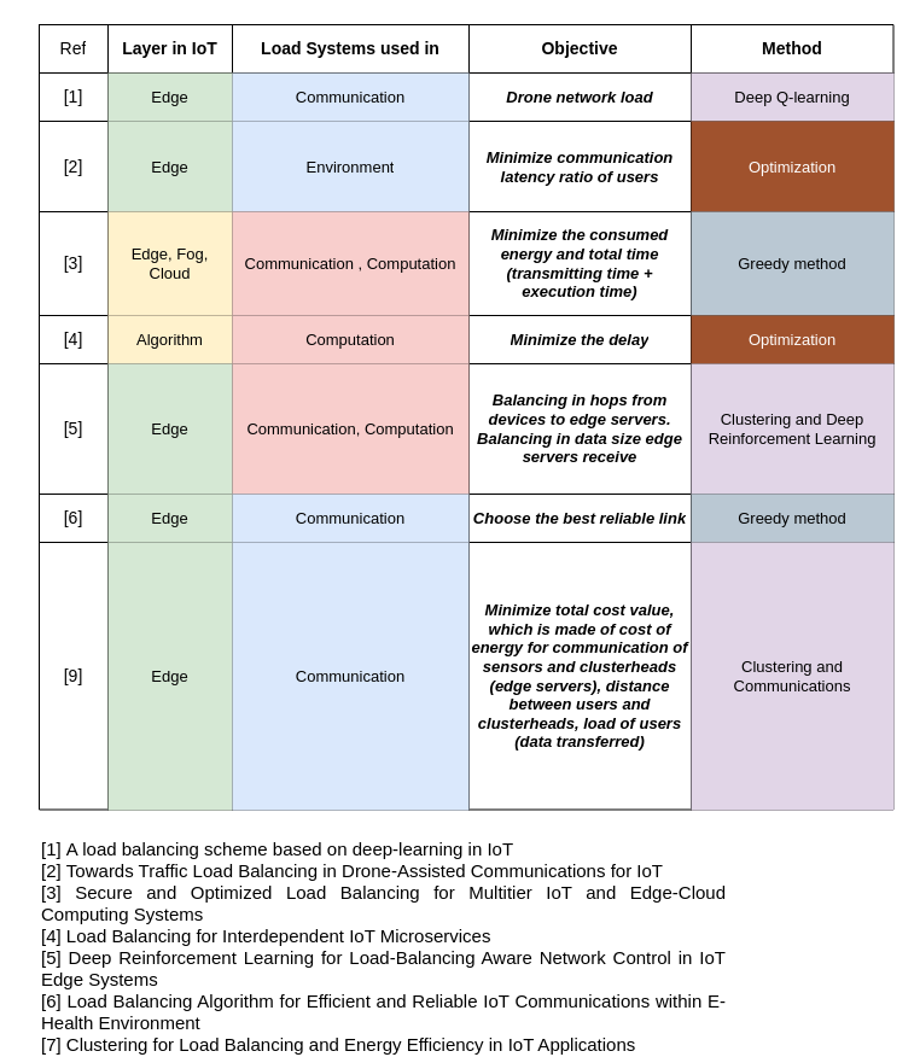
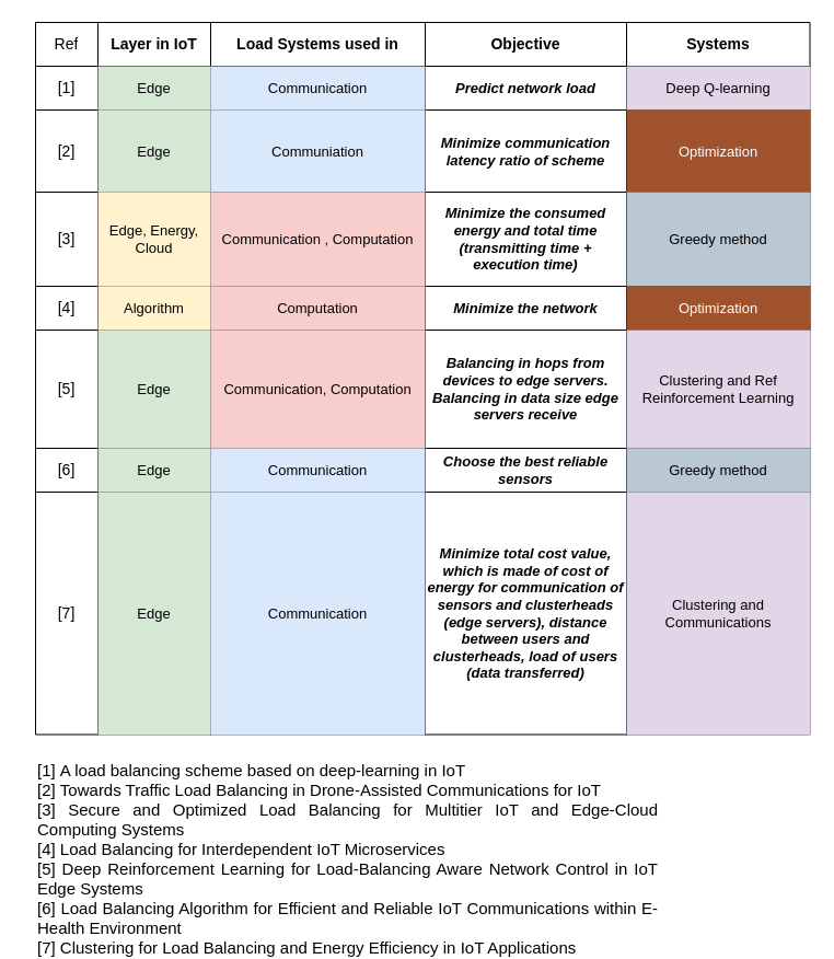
- <mxCell id="8" value="&lt;font style=&quot;font-size: 14px;&quot;&gt;&lt;b&gt;Method&lt;/b&gt;&lt;/font&gt;" style="shape=partialRectangle;html=1;whiteSpace=wrap;connectable=0;overflow=hidden;fillColor=none;top=0;left=0;bottom=0;right=0;pointerEvents=1;" vertex="1" parent="3"><mxGeometry x="540" width="168" height="40" as="geometry"><mxRectangle width="168" height="40" as="alternateBounds" /></mxGeometry></mxCell>
+ <mxCell id="8" value="&lt;font style=&quot;font-size: 14px;&quot;&gt;&lt;b&gt;Systems&lt;/b&gt;&lt;/font&gt;" style="shape=partialRectangle;html=1;whiteSpace=wrap;connectable=0;overflow=hidden;fillColor=none;top=0;left=0;bottom=0;right=0;pointerEvents=1;" vertex="1" parent="3"><mxGeometry x="540" width="168" height="40" as="geometry"><mxRectangle width="168" height="40" as="alternateBounds" /></mxGeometry></mxCell>
- <mxCell id="13" value="&lt;font style=&quot;font-size: 13px;&quot;&gt;&lt;b&gt;&lt;i&gt;Drone network load&lt;/i&gt;&lt;/b&gt;&lt;/font&gt;" style="shape=partialRectangle;html=1;whiteSpace=wrap;connectable=0;overflow=hidden;fillColor=none;top=0;left=0;bottom=0;right=0;pointerEvents=1;" vertex="1" parent="9"><mxGeometry x="356" width="184" height="40" as="geometry"><mxRectangle width="184" height="40" as="alternateBounds" /></mxGeometry></mxCell>
+ <mxCell id="13" value="&lt;font style=&quot;font-size: 13px;&quot;&gt;&lt;b&gt;&lt;i&gt;Predict network load&lt;/i&gt;&lt;/b&gt;&lt;/font&gt;" style="shape=partialRectangle;html=1;whiteSpace=wrap;connectable=0;overflow=hidden;fillColor=none;top=0;left=0;bottom=0;right=0;pointerEvents=1;" vertex="1" parent="9"><mxGeometry x="356" width="184" height="40" as="geometry"><mxRectangle width="184" height="40" as="alternateBounds" /></mxGeometry></mxCell>
- <mxCell id="18" value="&lt;font style=&quot;font-size: 13px;&quot;&gt;Environment&lt;/font&gt;" style="shape=partialRectangle;html=1;whiteSpace=wrap;connectable=0;overflow=hidden;fillColor=#dae8fc;top=0;left=0;bottom=0;right=0;pointerEvents=1;strokeColor=#6c8ebf;" vertex="1" parent="15"><mxGeometry x="160" width="196" height="75" as="geometry"><mxRectangle width="196" height="75" as="alternateBounds" /></mxGeometry></mxCell>
+ <mxCell id="18" value="&lt;font style=&quot;font-size: 13px;&quot;&gt;Communiation&lt;/font&gt;" style="shape=partialRectangle;html=1;whiteSpace=wrap;connectable=0;overflow=hidden;fillColor=#dae8fc;top=0;left=0;bottom=0;right=0;pointerEvents=1;strokeColor=#6c8ebf;" vertex="1" parent="15"><mxGeometry x="160" width="196" height="75" as="geometry"><mxRectangle width="196" height="75" as="alternateBounds" /></mxGeometry></mxCell>
- <mxCell id="19" value="&lt;font style=&quot;font-size: 13px;&quot;&gt;&lt;b&gt;&lt;i&gt;Minimize communication latency ratio of users&lt;/i&gt;&lt;/b&gt;&lt;/font&gt;" style="shape=partialRectangle;html=1;whiteSpace=wrap;connectable=0;overflow=hidden;fillColor=none;top=0;left=0;bottom=0;right=0;pointerEvents=1;" vertex="1" parent="15"><mxGeometry x="356" width="184" height="75" as="geometry"><mxRectangle width="184" height="75" as="alternateBounds" /></mxGeometry></mxCell>
+ <mxCell id="19" value="&lt;font style=&quot;font-size: 13px;&quot;&gt;&lt;b&gt;&lt;i&gt;Minimize communication latency ratio of scheme&lt;/i&gt;&lt;/b&gt;&lt;/font&gt;" style="shape=partialRectangle;html=1;whiteSpace=wrap;connectable=0;overflow=hidden;fillColor=none;top=0;left=0;bottom=0;right=0;pointerEvents=1;" vertex="1" parent="15"><mxGeometry x="356" width="184" height="75" as="geometry"><mxRectangle width="184" height="75" as="alternateBounds" /></mxGeometry></mxCell>
- <mxCell id="23" value="&lt;font style=&quot;font-size: 13px;&quot;&gt;Edge, Fog, Cloud&lt;/font&gt;" style="shape=partialRectangle;html=1;whiteSpace=wrap;connectable=0;overflow=hidden;fillColor=#fff2cc;top=0;left=0;bottom=0;right=0;pointerEvents=1;strokeColor=#d6b656;" vertex="1" parent="21"><mxGeometry x="57" width="103" height="86" as="geometry"><mxRectangle width="103" height="86" as="alternateBounds" /></mxGeometry></mxCell>
+ <mxCell id="23" value="&lt;font style=&quot;font-size: 13px;&quot;&gt;Edge, Energy, Cloud&lt;/font&gt;" style="shape=partialRectangle;html=1;whiteSpace=wrap;connectable=0;overflow=hidden;fillColor=#fff2cc;top=0;left=0;bottom=0;right=0;pointerEvents=1;strokeColor=#d6b656;" vertex="1" parent="21"><mxGeometry x="57" width="103" height="86" as="geometry"><mxRectangle width="103" height="86" as="alternateBounds" /></mxGeometry></mxCell>
- <mxCell id="31" value="&lt;font style=&quot;font-size: 13px;&quot;&gt;&lt;b&gt;&lt;i&gt;Minimize the delay&lt;/i&gt;&lt;/b&gt;&lt;/font&gt;" style="shape=partialRectangle;html=1;whiteSpace=wrap;connectable=0;overflow=hidden;fillColor=none;top=0;left=0;bottom=0;right=0;pointerEvents=1;" vertex="1" parent="27"><mxGeometry x="356" width="184" height="40" as="geometry"><mxRectangle width="184" height="40" as="alternateBounds" /></mxGeometry></mxCell>
+ <mxCell id="31" value="&lt;font style=&quot;font-size: 13px;&quot;&gt;&lt;b&gt;&lt;i&gt;Minimize the network&lt;/i&gt;&lt;/b&gt;&lt;/font&gt;" style="shape=partialRectangle;html=1;whiteSpace=wrap;connectable=0;overflow=hidden;fillColor=none;top=0;left=0;bottom=0;right=0;pointerEvents=1;" vertex="1" parent="27"><mxGeometry x="356" width="184" height="40" as="geometry"><mxRectangle width="184" height="40" as="alternateBounds" /></mxGeometry></mxCell>
- <mxCell id="38" value="&lt;font style=&quot;font-size: 13px;&quot;&gt;Clustering and Deep Reinforcement Learning&lt;/font&gt;" style="shape=partialRectangle;html=1;whiteSpace=wrap;connectable=0;overflow=hidden;fillColor=#e1d5e7;top=0;left=0;bottom=0;right=0;pointerEvents=1;strokeColor=#9673a6;" vertex="1" parent="33"><mxGeometry x="540" width="168" height="108" as="geometry"><mxRectangle width="168" height="108" as="alternateBounds" /></mxGeometry></mxCell>
+ <mxCell id="38" value="&lt;font style=&quot;font-size: 13px;&quot;&gt;Clustering and Ref Reinforcement Learning&lt;/font&gt;" style="shape=partialRectangle;html=1;whiteSpace=wrap;connectable=0;overflow=hidden;fillColor=#e1d5e7;top=0;left=0;bottom=0;right=0;pointerEvents=1;strokeColor=#9673a6;" vertex="1" parent="33"><mxGeometry x="540" width="168" height="108" as="geometry"><mxRectangle width="168" height="108" as="alternateBounds" /></mxGeometry></mxCell>
- <mxCell id="43" value="&lt;font style=&quot;font-size: 13px;&quot;&gt;&lt;b&gt;&lt;i&gt;Choose the best reliable link&lt;/i&gt;&lt;/b&gt;&lt;/font&gt;" style="shape=partialRectangle;html=1;whiteSpace=wrap;connectable=0;overflow=hidden;fillColor=none;top=0;left=0;bottom=0;right=0;pointerEvents=1;" vertex="1" parent="39"><mxGeometry x="356" width="184" height="40" as="geometry"><mxRectangle width="184" height="40" as="alternateBounds" /></mxGeometry></mxCell>
+ <mxCell id="43" value="&lt;font style=&quot;font-size: 13px;&quot;&gt;&lt;b&gt;&lt;i&gt;Choose the best reliable sensors&lt;/i&gt;&lt;/b&gt;&lt;/font&gt;" style="shape=partialRectangle;html=1;whiteSpace=wrap;connectable=0;overflow=hidden;fillColor=none;top=0;left=0;bottom=0;right=0;pointerEvents=1;" vertex="1" parent="39"><mxGeometry x="356" width="184" height="40" as="geometry"><mxRectangle width="184" height="40" as="alternateBounds" /></mxGeometry></mxCell>
- <mxCell id="46" value="&lt;font style=&quot;font-size: 14px;&quot;&gt;[9]&lt;/font&gt;" style="shape=partialRectangle;html=1;whiteSpace=wrap;connectable=0;overflow=hidden;fillColor=none;top=0;left=0;bottom=0;right=0;pointerEvents=1;" vertex="1" parent="45"><mxGeometry width="57" height="222" as="geometry"><mxRectangle width="57" height="222" as="alternateBounds" /></mxGeometry></mxCell>
+ <mxCell id="46" value="&lt;font style=&quot;font-size: 14px;&quot;&gt;[7]&lt;/font&gt;" style="shape=partialRectangle;html=1;whiteSpace=wrap;connectable=0;overflow=hidden;fillColor=none;top=0;left=0;bottom=0;right=0;pointerEvents=1;" vertex="1" parent="45"><mxGeometry width="57" height="222" as="geometry"><mxRectangle width="57" height="222" as="alternateBounds" /></mxGeometry></mxCell>
